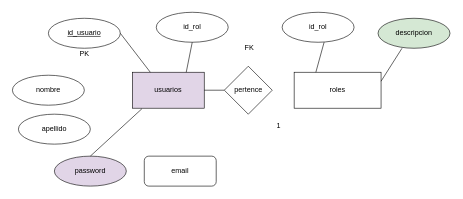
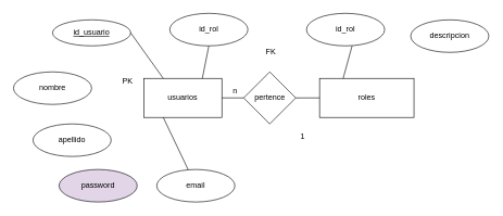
- <mxCell id="5" value="&lt;u&gt;id_usuario&lt;/u&gt;" style="ellipse;whiteSpace=wrap;html=1;" vertex="1" parent="1"><mxGeometry x="80" y="30" width="120" height="50" as="geometry" /></mxCell>
+ <mxCell id="5" value="&lt;u&gt;id_usuario&lt;/u&gt;" style="ellipse;whiteSpace=wrap;html=1;" vertex="1" parent="1"><mxGeometry x="80" y="30" width="120" height="40" as="geometry" /></mxCell>
- <mxCell id="14" value="descripcion" style="ellipse;whiteSpace=wrap;html=1;fillColor=#d5e8d4;" vertex="1" parent="1"><mxGeometry x="630" y="30" width="120" height="50" as="geometry" /></mxCell>
+ <mxCell id="14" value="descripcion" style="ellipse;whiteSpace=wrap;html=1;" vertex="1" parent="1"><mxGeometry x="630" y="30" width="120" height="50" as="geometry" /></mxCell>
- <mxCell id="24" value="PK" style="text;html=1;align=center;verticalAlign=middle;resizable=0;points=[];autosize=1;strokeColor=none;fillColor=none;" vertex="1" parent="1"><mxGeometry x="125" y="80" width="30" height="20" as="geometry" /></mxCell>
+ <mxCell id="24" value="PK" style="text;html=1;align=center;verticalAlign=middle;resizable=0;points=[];autosize=1;strokeColor=none;fillColor=none;" vertex="1" parent="1"><mxGeometry x="180" y="115" width="30" height="20" as="geometry" /></mxCell>
- <mxCell id="16" value="" style="endArrow=none;html=1;entryX=0.333;entryY=1;entryDx=0;entryDy=0;entryPerimeter=0;exitX=1;exitY=0.25;exitDx=0;exitDy=0;" edge="1" parent="1" source="4" target="14"><mxGeometry width="50" height="50" relative="1" as="geometry"><mxPoint x="650" y="170" as="sourcePoint" /><mxPoint x="700" y="120" as="targetPoint" /></mxGeometry></mxCell>
+ <mxCell id="21" value="n" style="text;html=1;align=center;verticalAlign=middle;resizable=0;points=[];autosize=1;strokeColor=none;fillColor=none;" vertex="1" parent="1"><mxGeometry x="350" y="130" width="20" height="20" as="geometry" /></mxCell>
- <mxCell id="6" value="nombre" style="ellipse;whiteSpace=wrap;html=1;" vertex="1" parent="1"><mxGeometry x="20" y="125" width="120" height="50" as="geometry" /></mxCell>
+ <mxCell id="6" value="nombre" style="ellipse;whiteSpace=wrap;html=1;" vertex="1" parent="1"><mxGeometry x="20" y="110" width="120" height="50" as="geometry" /></mxCell>
- <mxCell id="3" value="usuarios" style="rounded=0;whiteSpace=wrap;html=1;fillColor=#e1d5e7;" vertex="1" parent="1"><mxGeometry x="220" y="120" width="120" height="60" as="geometry" /></mxCell>
+ <mxCell id="3" value="usuarios" style="rounded=0;whiteSpace=wrap;html=1;" vertex="1" parent="1"><mxGeometry x="220" y="120" width="120" height="60" as="geometry" /></mxCell>
+ <mxCell id="19" value="" style="endArrow=none;html=1;entryX=0;entryY=0.5;entryDx=0;entryDy=0;exitX=1;exitY=0.5;exitDx=0;exitDy=0;" edge="1" parent="1" source="17" target="4"><mxGeometry width="50" height="50" relative="1" as="geometry"><mxPoint x="450" y="250" as="sourcePoint" /><mxPoint x="500" y="200" as="targetPoint" /></mxGeometry></mxCell>
- <mxCell id="7" value="apellido" style="ellipse;whiteSpace=wrap;html=1;" vertex="1" parent="1"><mxGeometry x="30" y="190" width="120" height="50" as="geometry" /></mxCell>
+ <mxCell id="7" value="apellido" style="ellipse;whiteSpace=wrap;html=1;" vertex="1" parent="1"><mxGeometry x="50" y="190" width="120" height="50" as="geometry" /></mxCell>
+ <mxCell id="12" value="" style="endArrow=none;html=1;entryX=0.25;entryY=1;entryDx=0;entryDy=0;" edge="1" parent="1" source="9" target="3"><mxGeometry width="50" height="50" relative="1" as="geometry"><mxPoint x="360" y="250" as="sourcePoint" /><mxPoint x="410" y="200" as="targetPoint" /></mxGeometry></mxCell>
- <mxCell id="11" value="" style="endArrow=none;html=1;entryX=0.133;entryY=1.017;entryDx=0;entryDy=0;entryPerimeter=0;exitX=0.5;exitY=0;exitDx=0;exitDy=0;" edge="1" parent="1" source="8" target="3"><mxGeometry width="50" height="50" relative="1" as="geometry"><mxPoint x="390" y="250" as="sourcePoint" /><mxPoint x="440" y="200" as="targetPoint" /></mxGeometry></mxCell>
- <mxCell id="9" value="email" style="whiteSpace=wrap;html=1;rounded=1;" vertex="1" parent="1"><mxGeometry x="240" y="260" width="120" height="50" as="geometry" /></mxCell>
+ <mxCell id="9" value="email" style="ellipse;whiteSpace=wrap;html=1;" vertex="1" parent="1"><mxGeometry x="240" y="260" width="120" height="50" as="geometry" /></mxCell>
